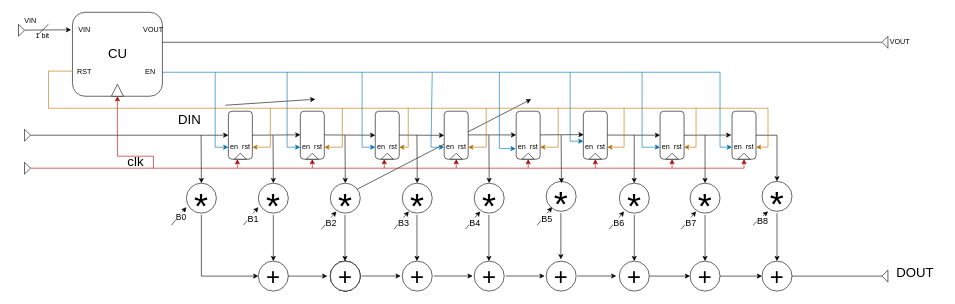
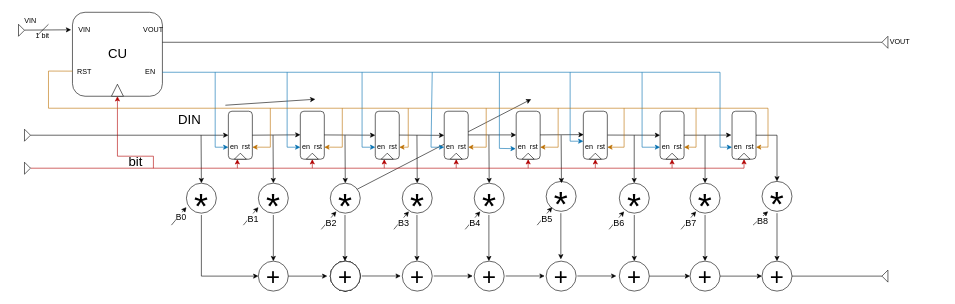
- <mxCell id="100" value="&lt;span style=&quot;font-size: 22px;&quot;&gt;clk&lt;/span&gt;" style="text;html=1;align=center;verticalAlign=middle;resizable=0;points=[];autosize=1;strokeColor=none;fillColor=none;" vertex="1" parent="1"><mxGeometry x="200" y="250" width="50" height="40" as="geometry" /></mxCell>
+ <mxCell id="100" value="&lt;span style=&quot;font-size: 22px;&quot;&gt;bit&lt;/span&gt;" style="text;html=1;align=center;verticalAlign=middle;resizable=0;points=[];autosize=1;strokeColor=none;fillColor=none;" vertex="1" parent="1"><mxGeometry x="200" y="250" width="50" height="40" as="geometry" /></mxCell>
- <mxCell id="83" value="&lt;span style=&quot;font-size: 22px;&quot;&gt;DOUT&lt;/span&gt;" style="text;html=1;align=center;verticalAlign=middle;resizable=0;points=[];autosize=1;strokeColor=none;fillColor=none;" vertex="1" parent="1"><mxGeometry x="1480" y="435" width="90" height="40" as="geometry" /></mxCell>
